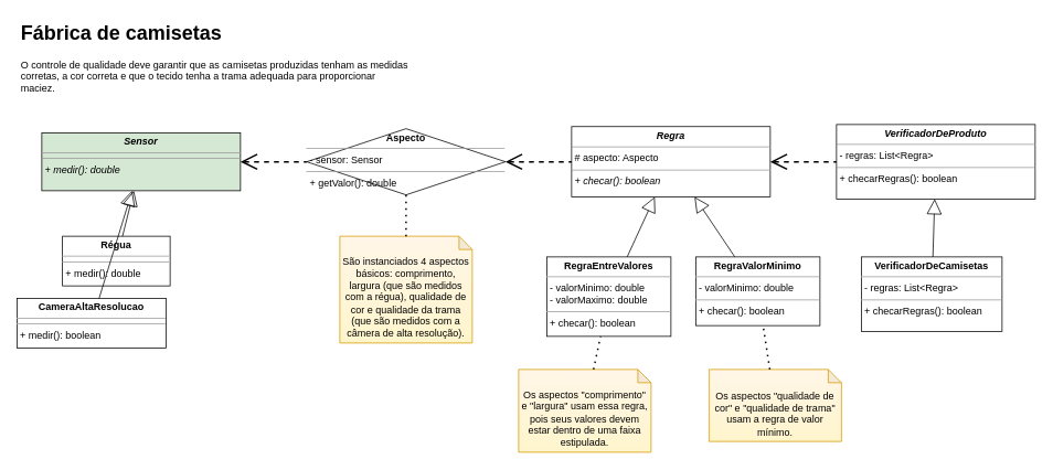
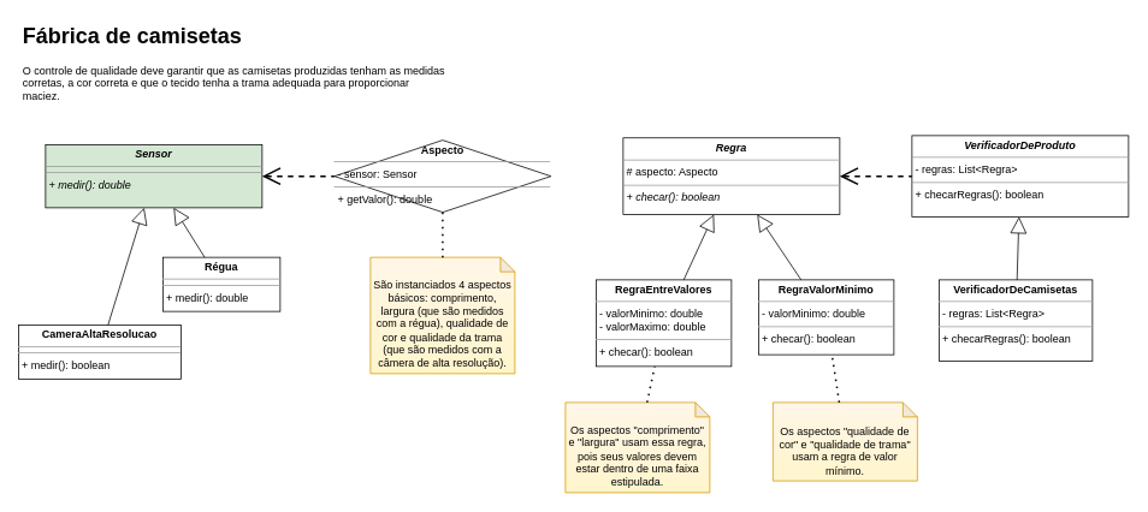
- <mxCell id="6" value="" style="endArrow=none;dashed=1;html=1;rounded=0;strokeColor=default;strokeWidth=2;startSize=16;endSize=6;sourcePerimeterSpacing=0;targetPerimeterSpacing=0;startArrow=open;startFill=0;" parent="1" source="3" target="5" edge="1"><mxGeometry width="50" height="50" relative="1" as="geometry"><mxPoint x="800" y="500" as="sourcePoint" /><mxPoint x="1120" y="500" as="targetPoint" /></mxGeometry></mxCell>
- <mxCell id="12" value="&lt;p style=&quot;margin:0px;margin-top:4px;text-align:center;&quot;&gt;&lt;b&gt;Régua&lt;/b&gt;&lt;br&gt;&lt;/p&gt;&lt;hr size=&quot;1&quot;&gt;&lt;hr size=&quot;1&quot;&gt;&lt;p style=&quot;margin:0px;margin-left:4px;&quot;&gt;+ medir(): double&lt;br&gt;&lt;/p&gt;" style="verticalAlign=top;align=left;overflow=fill;fontSize=12;fontFamily=Helvetica;html=1;" vertex="1" parent="1"><mxGeometry x="75" y="285" width="130" height="60" as="geometry" /></mxCell>
+ <mxCell id="12" value="&lt;p style=&quot;margin:0px;margin-top:4px;text-align:center;&quot;&gt;&lt;b&gt;Régua&lt;/b&gt;&lt;br&gt;&lt;/p&gt;&lt;hr size=&quot;1&quot;&gt;&lt;hr size=&quot;1&quot;&gt;&lt;p style=&quot;margin:0px;margin-left:4px;&quot;&gt;+ medir(): double&lt;br&gt;&lt;/p&gt;" style="verticalAlign=top;align=left;overflow=fill;fontSize=12;fontFamily=Helvetica;html=1;" vertex="1" parent="1"><mxGeometry x="180" y="285" width="130" height="60" as="geometry" /></mxCell>
